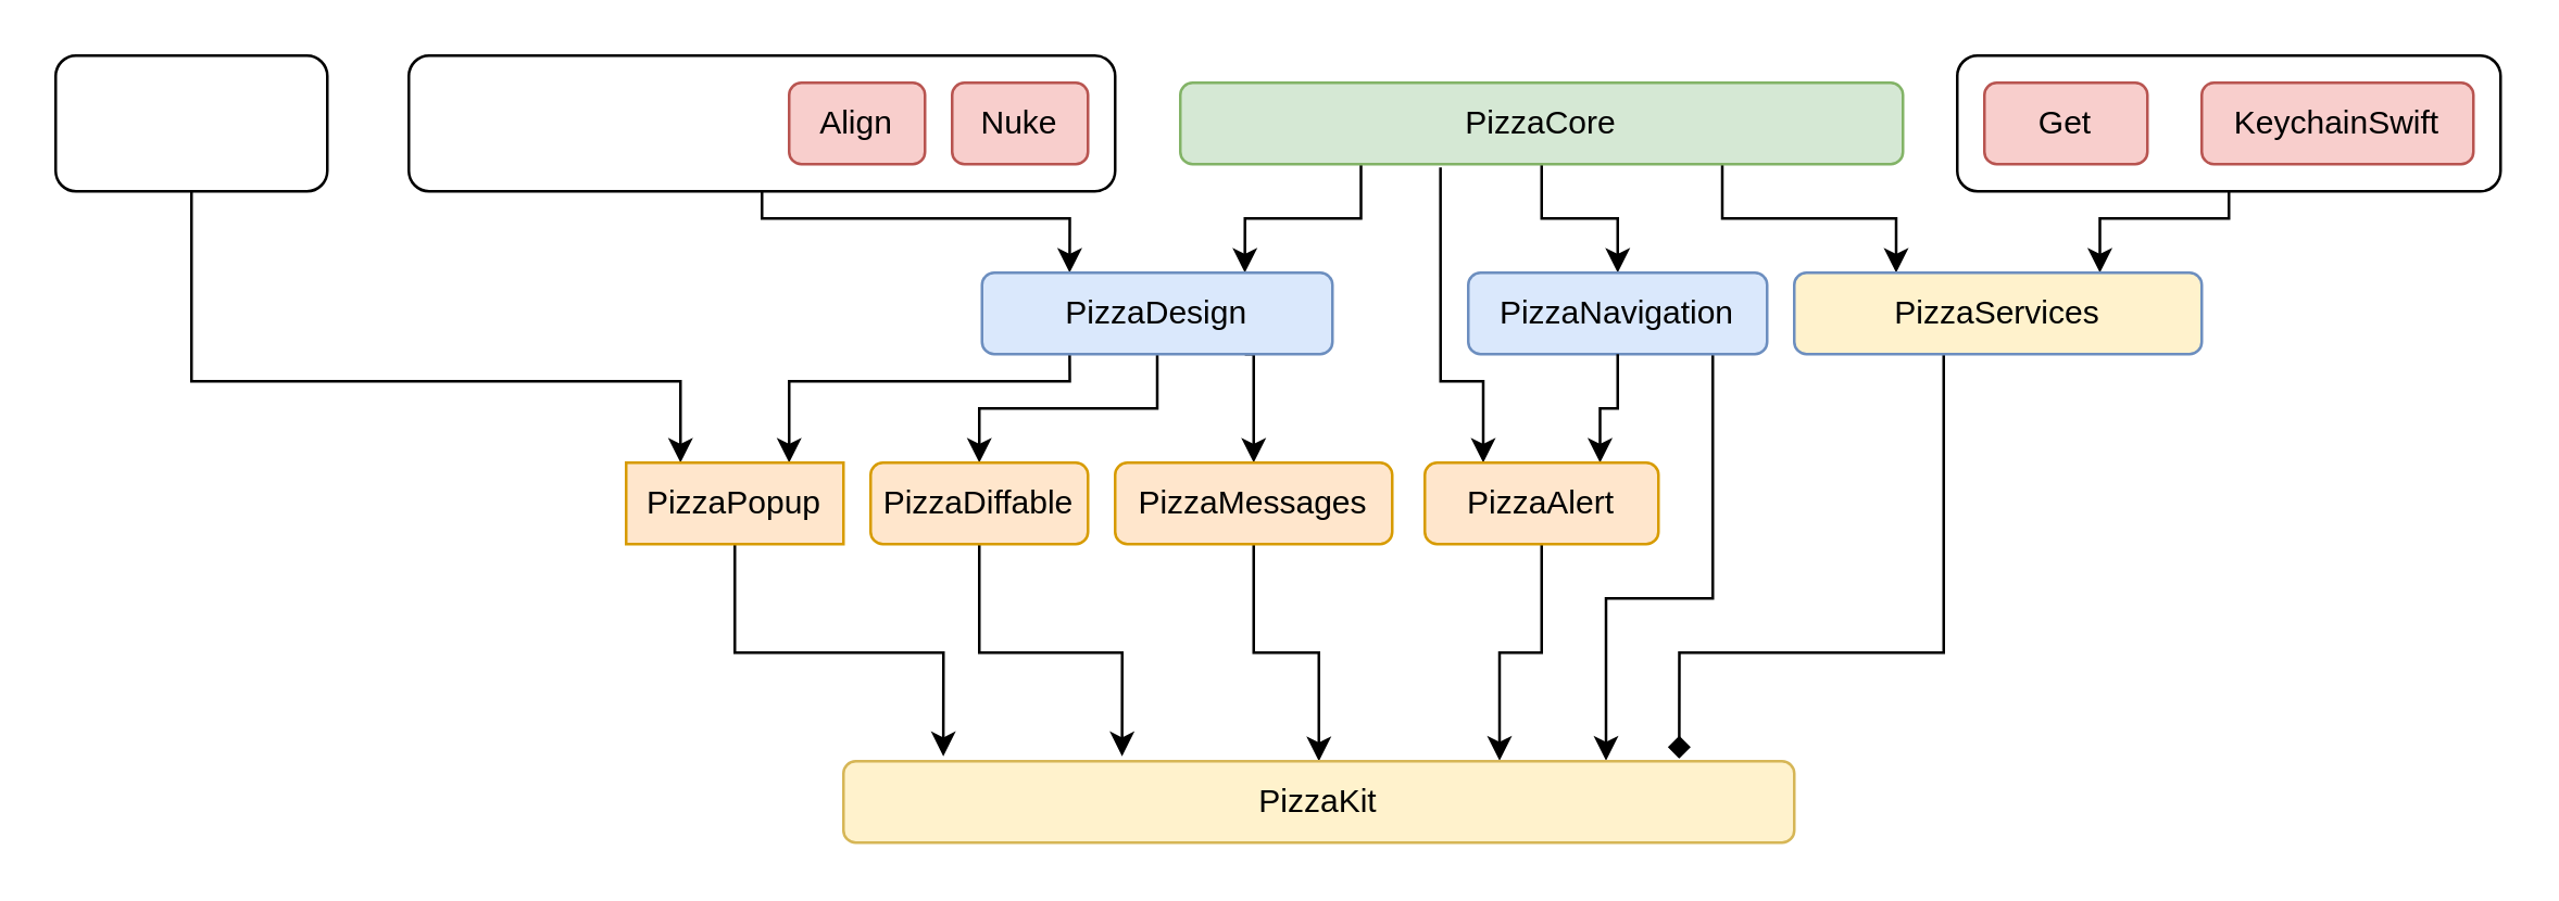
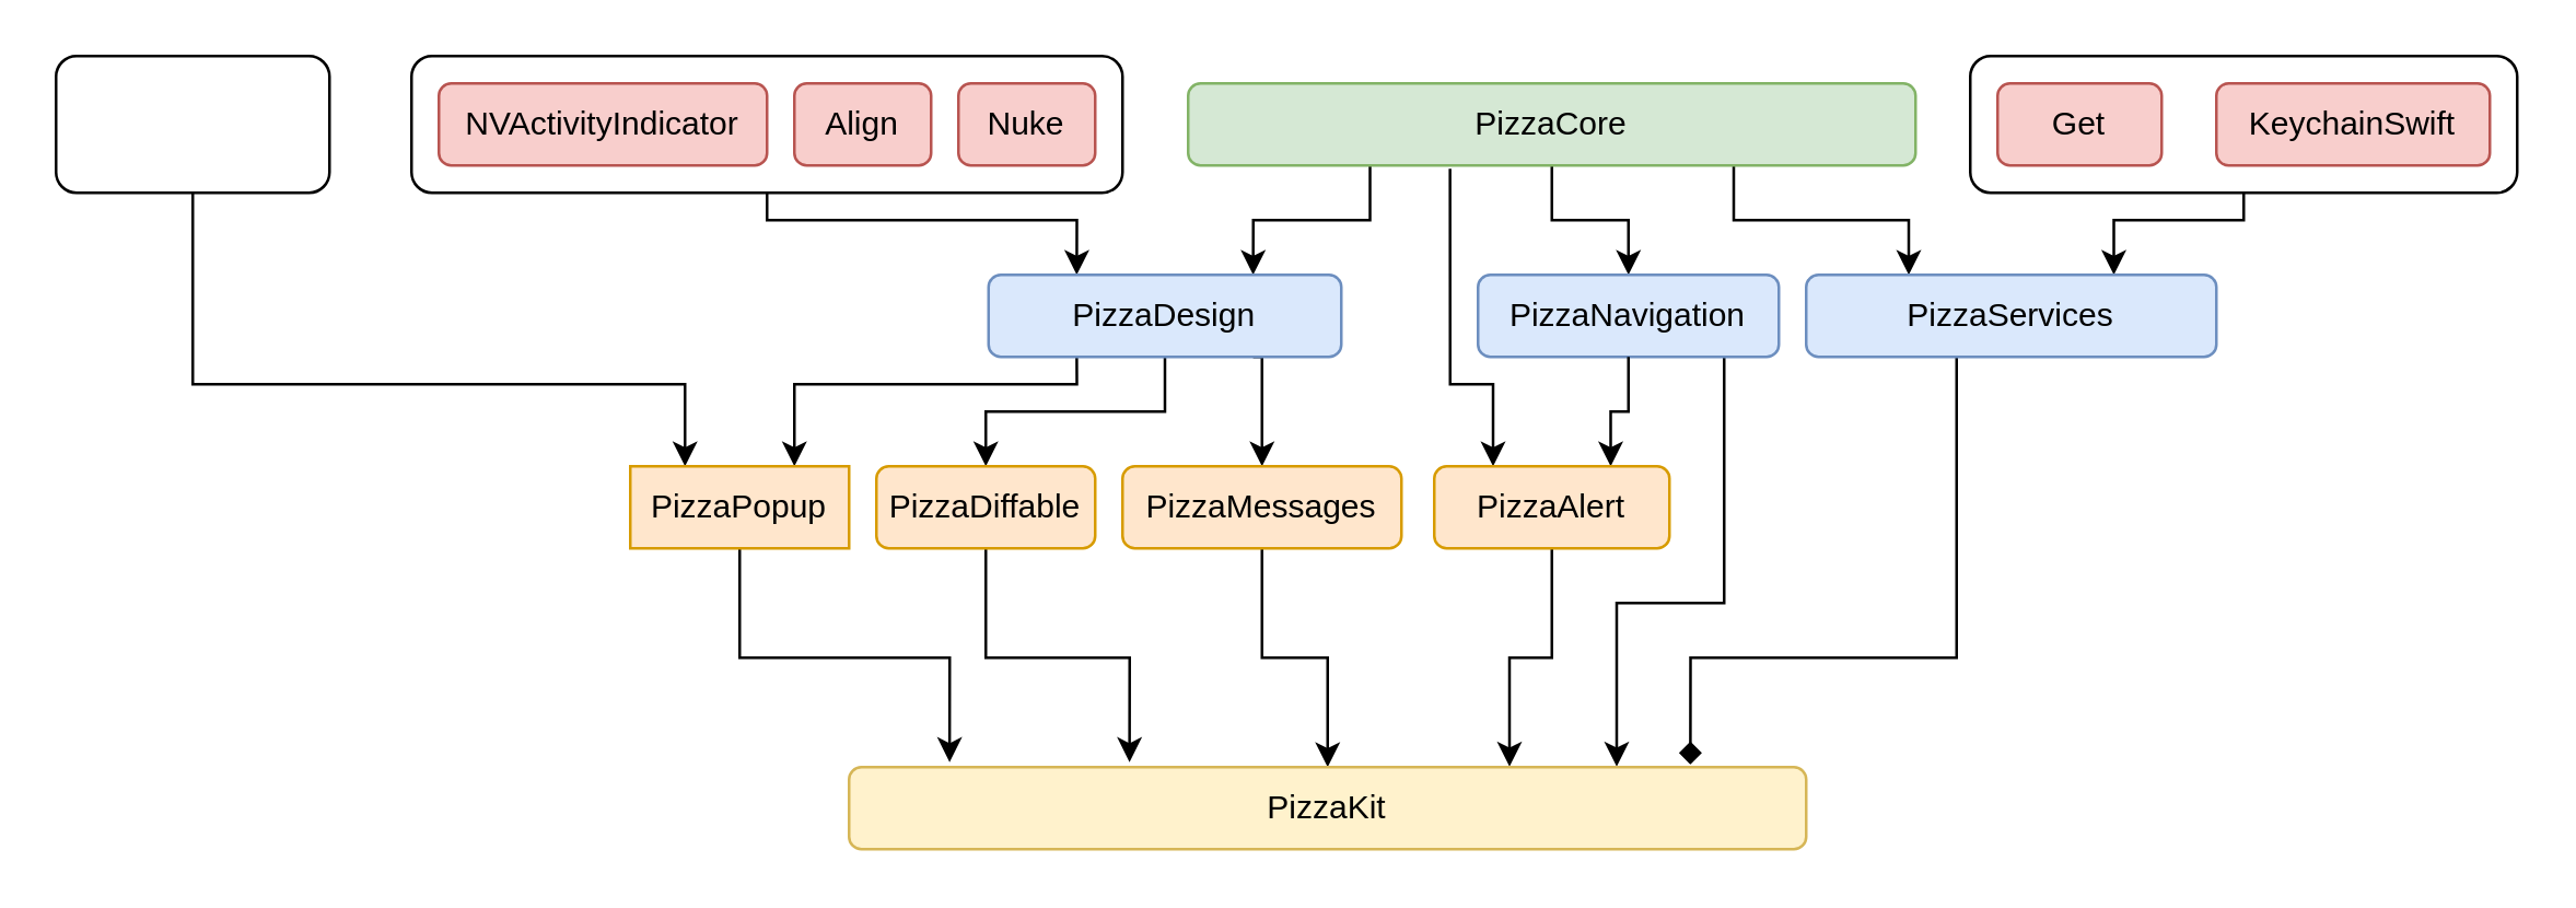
+ <mxCell id="16" value="NVActivityIndicator" style="rounded=1;whiteSpace=wrap;html=1;fillColor=#f8cecc;strokeColor=#b85450;" parent="1" vertex="1"><mxGeometry x="160" y="30" width="120" height="30" as="geometry" /></mxCell>
- <mxCell id="22" value="PizzaServices" style="rounded=1;whiteSpace=wrap;html=1;fillColor=#fff2cc;strokeColor=#6c8ebf;" parent="1" vertex="1"><mxGeometry x="660" y="100" width="150" height="30" as="geometry" /></mxCell>
+ <mxCell id="22" value="PizzaServices" style="rounded=1;whiteSpace=wrap;html=1;fillColor=#dae8fc;strokeColor=#6c8ebf;" parent="1" vertex="1"><mxGeometry x="660" y="100" width="150" height="30" as="geometry" /></mxCell>
